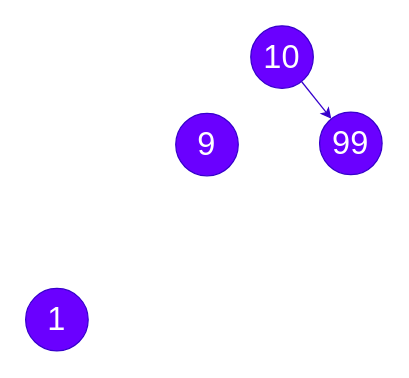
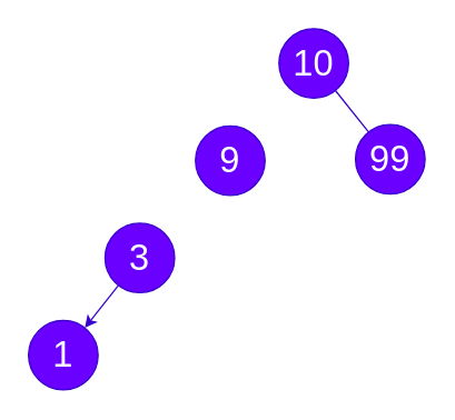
- <mxCell id="2" style="edgeStyle=none;rounded=0;orthogonalLoop=1;jettySize=auto;html=1;fontSize=26;fillColor=#6a00ff;strokeColor=#3700CC;" edge="1" parent="1" source="3" target="5"><mxGeometry relative="1" as="geometry" /></mxCell>
+ <mxCell id="2" style="edgeStyle=none;rounded=0;orthogonalLoop=1;jettySize=auto;html=1;fontSize=26;fillColor=#6a00ff;strokeColor=#3700CC;endArrow=none;" edge="1" parent="1" source="3" target="5"><mxGeometry relative="1" as="geometry" /></mxCell>
+ <mxCell id="7" value="&lt;span style=&quot;font-size: 26px;&quot;&gt;3&lt;/span&gt;" style="ellipse;whiteSpace=wrap;html=1;aspect=fixed;fillColor=#6a00ff;fontColor=#ffffff;strokeColor=#3700CC;" vertex="1" parent="1"><mxGeometry x="75" y="160" width="50" height="50" as="geometry" /></mxCell>
+ <mxCell id="6" style="rounded=0;orthogonalLoop=1;jettySize=auto;html=1;fontSize=26;fillColor=#6a00ff;strokeColor=#3700CC;" edge="1" parent="1" source="7" target="8"><mxGeometry relative="1" as="geometry" /></mxCell>
